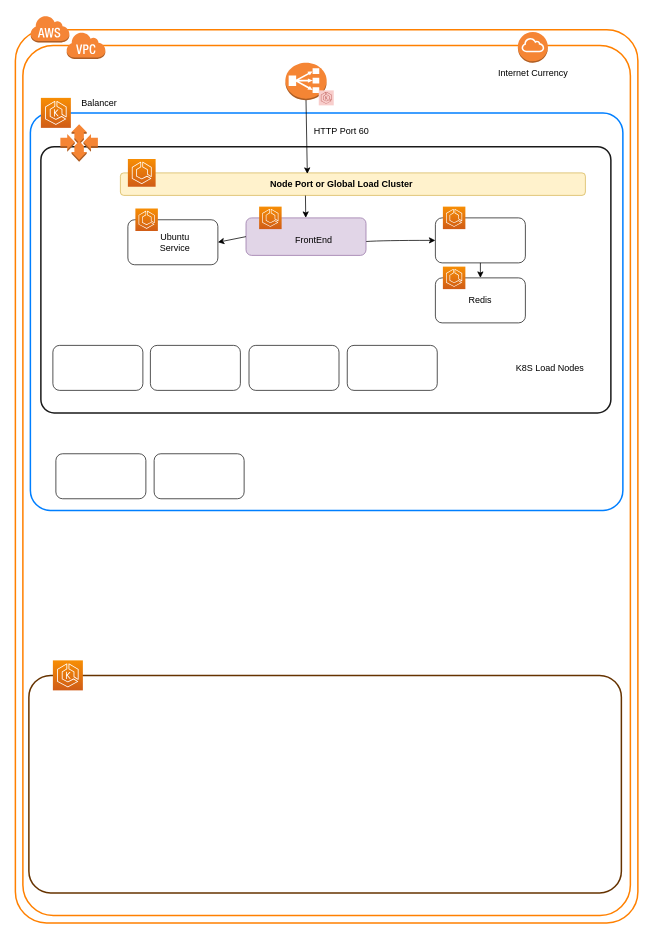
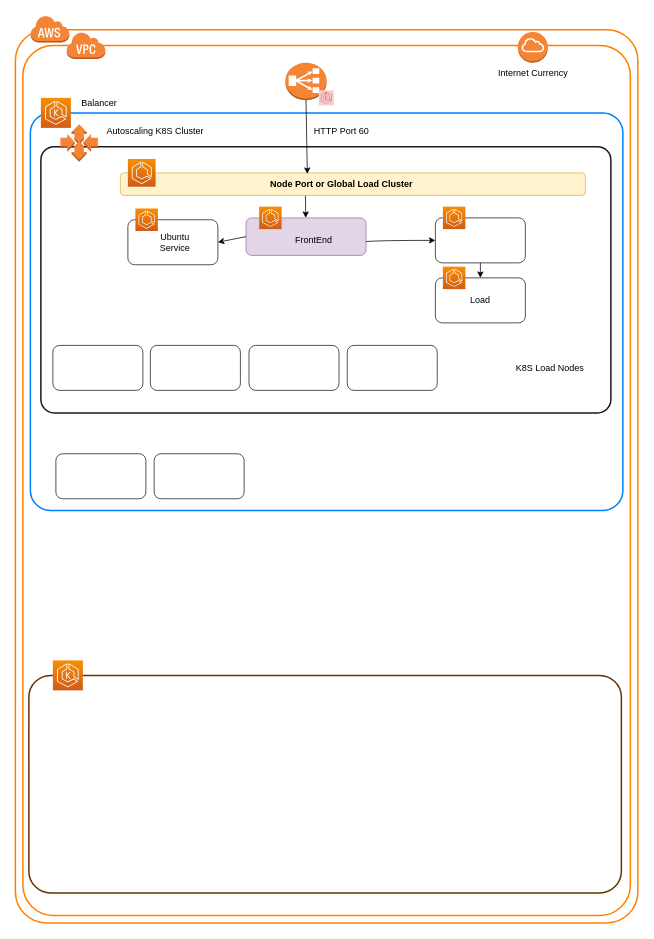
+ <mxCell id="17" value="&lt;div&gt;Autoscaling K8S Cluster&lt;/div&gt;&lt;div&gt;&lt;/div&gt;&lt;div&gt;&lt;/div&gt;" style="text;html=1;strokeColor=none;fillColor=none;align=left;verticalAlign=middle;whiteSpace=wrap;rounded=0;" parent="1" vertex="1"><mxGeometry x="140" y="160" width="140" height="29" as="geometry" /></mxCell>
- <mxCell id="33" value="Redis" style="text;html=1;strokeColor=none;fillColor=none;align=center;verticalAlign=middle;whiteSpace=wrap;rounded=0;" parent="1" vertex="1"><mxGeometry x="620" y="390" width="40" height="20" as="geometry" /></mxCell>
+ <mxCell id="33" value="Load" style="text;html=1;strokeColor=none;fillColor=none;align=center;verticalAlign=middle;whiteSpace=wrap;rounded=0;" parent="1" vertex="1"><mxGeometry x="620" y="390" width="40" height="20" as="geometry" /></mxCell>
